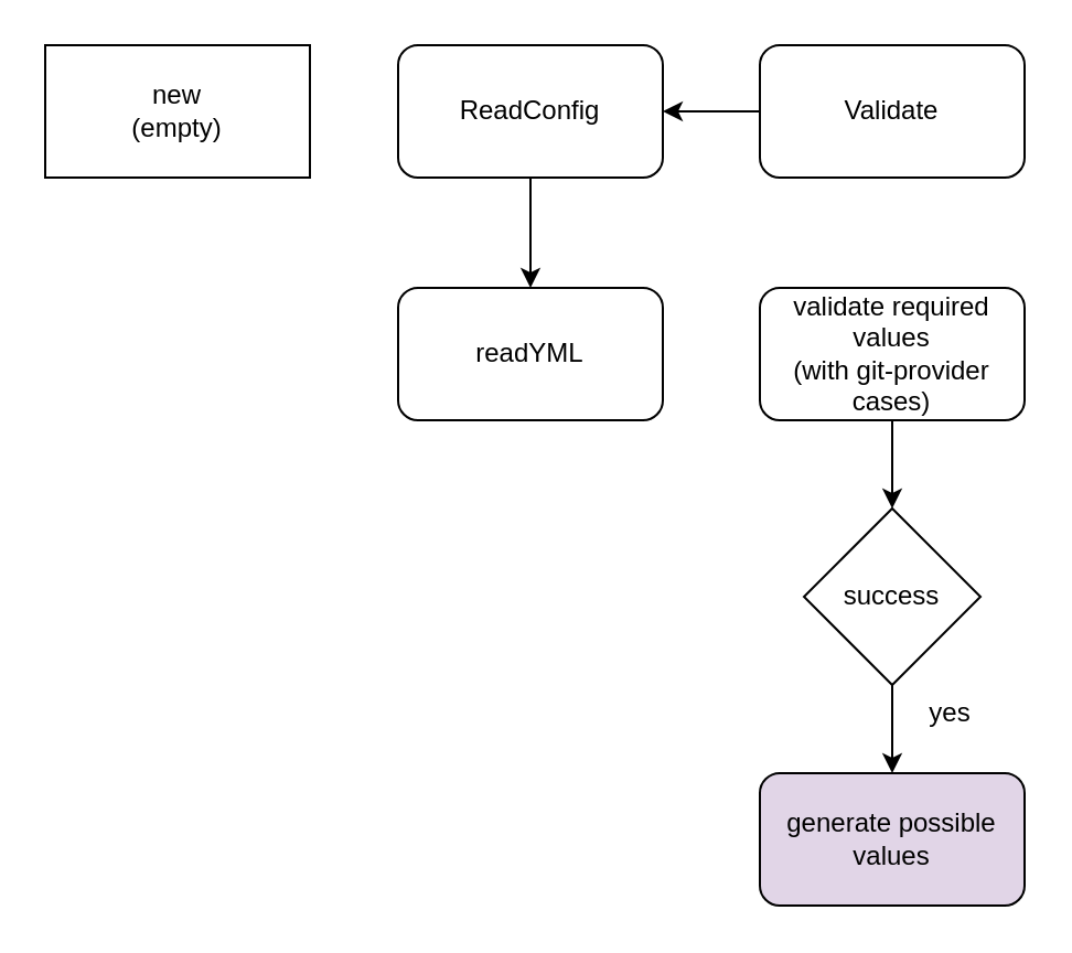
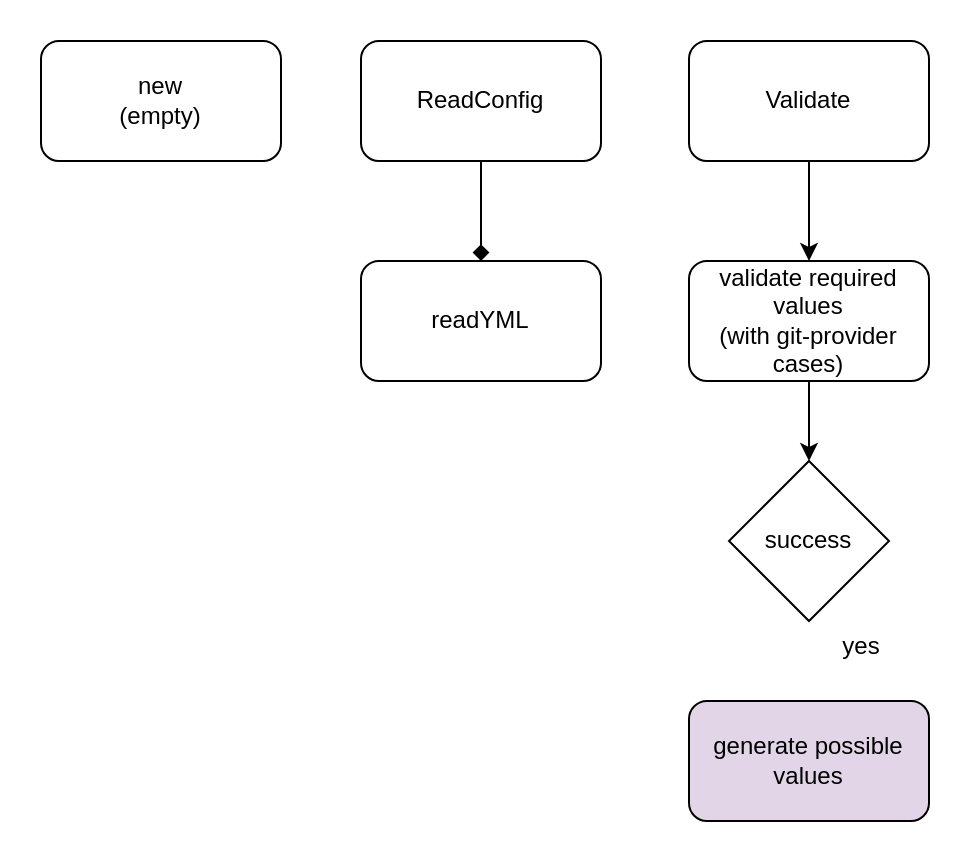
- <mxCell id="2" value="new&lt;div&gt;(empty)&lt;/div&gt;" style="whiteSpace=wrap;html=1;rounded=0;" vertex="1" parent="1"><mxGeometry x="20" y="20" width="120" height="60" as="geometry" /></mxCell>
+ <mxCell id="2" value="new&lt;div&gt;(empty)&lt;/div&gt;" style="rounded=1;whiteSpace=wrap;html=1;" vertex="1" parent="1"><mxGeometry x="20" y="20" width="120" height="60" as="geometry" /></mxCell>
- <mxCell id="6" style="edgeStyle=orthogonalEdgeStyle;rounded=0;orthogonalLoop=1;jettySize=auto;html=1;" edge="1" parent="1" source="7" target="4"><mxGeometry relative="1" as="geometry" /></mxCell>
+ <mxCell id="6" style="edgeStyle=orthogonalEdgeStyle;rounded=0;orthogonalLoop=1;jettySize=auto;html=1;" edge="1" parent="1" source="7" target="9"><mxGeometry relative="1" as="geometry" /></mxCell>
- <mxCell id="3" style="edgeStyle=orthogonalEdgeStyle;rounded=0;orthogonalLoop=1;jettySize=auto;html=1;entryX=0.5;entryY=0;entryDx=0;entryDy=0;" edge="1" parent="1" source="4" target="5"><mxGeometry relative="1" as="geometry" /></mxCell>
+ <mxCell id="3" style="edgeStyle=orthogonalEdgeStyle;rounded=0;orthogonalLoop=1;jettySize=auto;html=1;entryX=0.5;entryY=0;entryDx=0;entryDy=0;endArrow=diamond;" edge="1" parent="1" source="4" target="5"><mxGeometry relative="1" as="geometry" /></mxCell>
- <mxCell id="10" style="edgeStyle=orthogonalEdgeStyle;rounded=0;orthogonalLoop=1;jettySize=auto;html=1;entryX=0.5;entryY=0;entryDx=0;entryDy=0;" edge="1" parent="1" source="11" target="12"><mxGeometry relative="1" as="geometry" /></mxCell>
